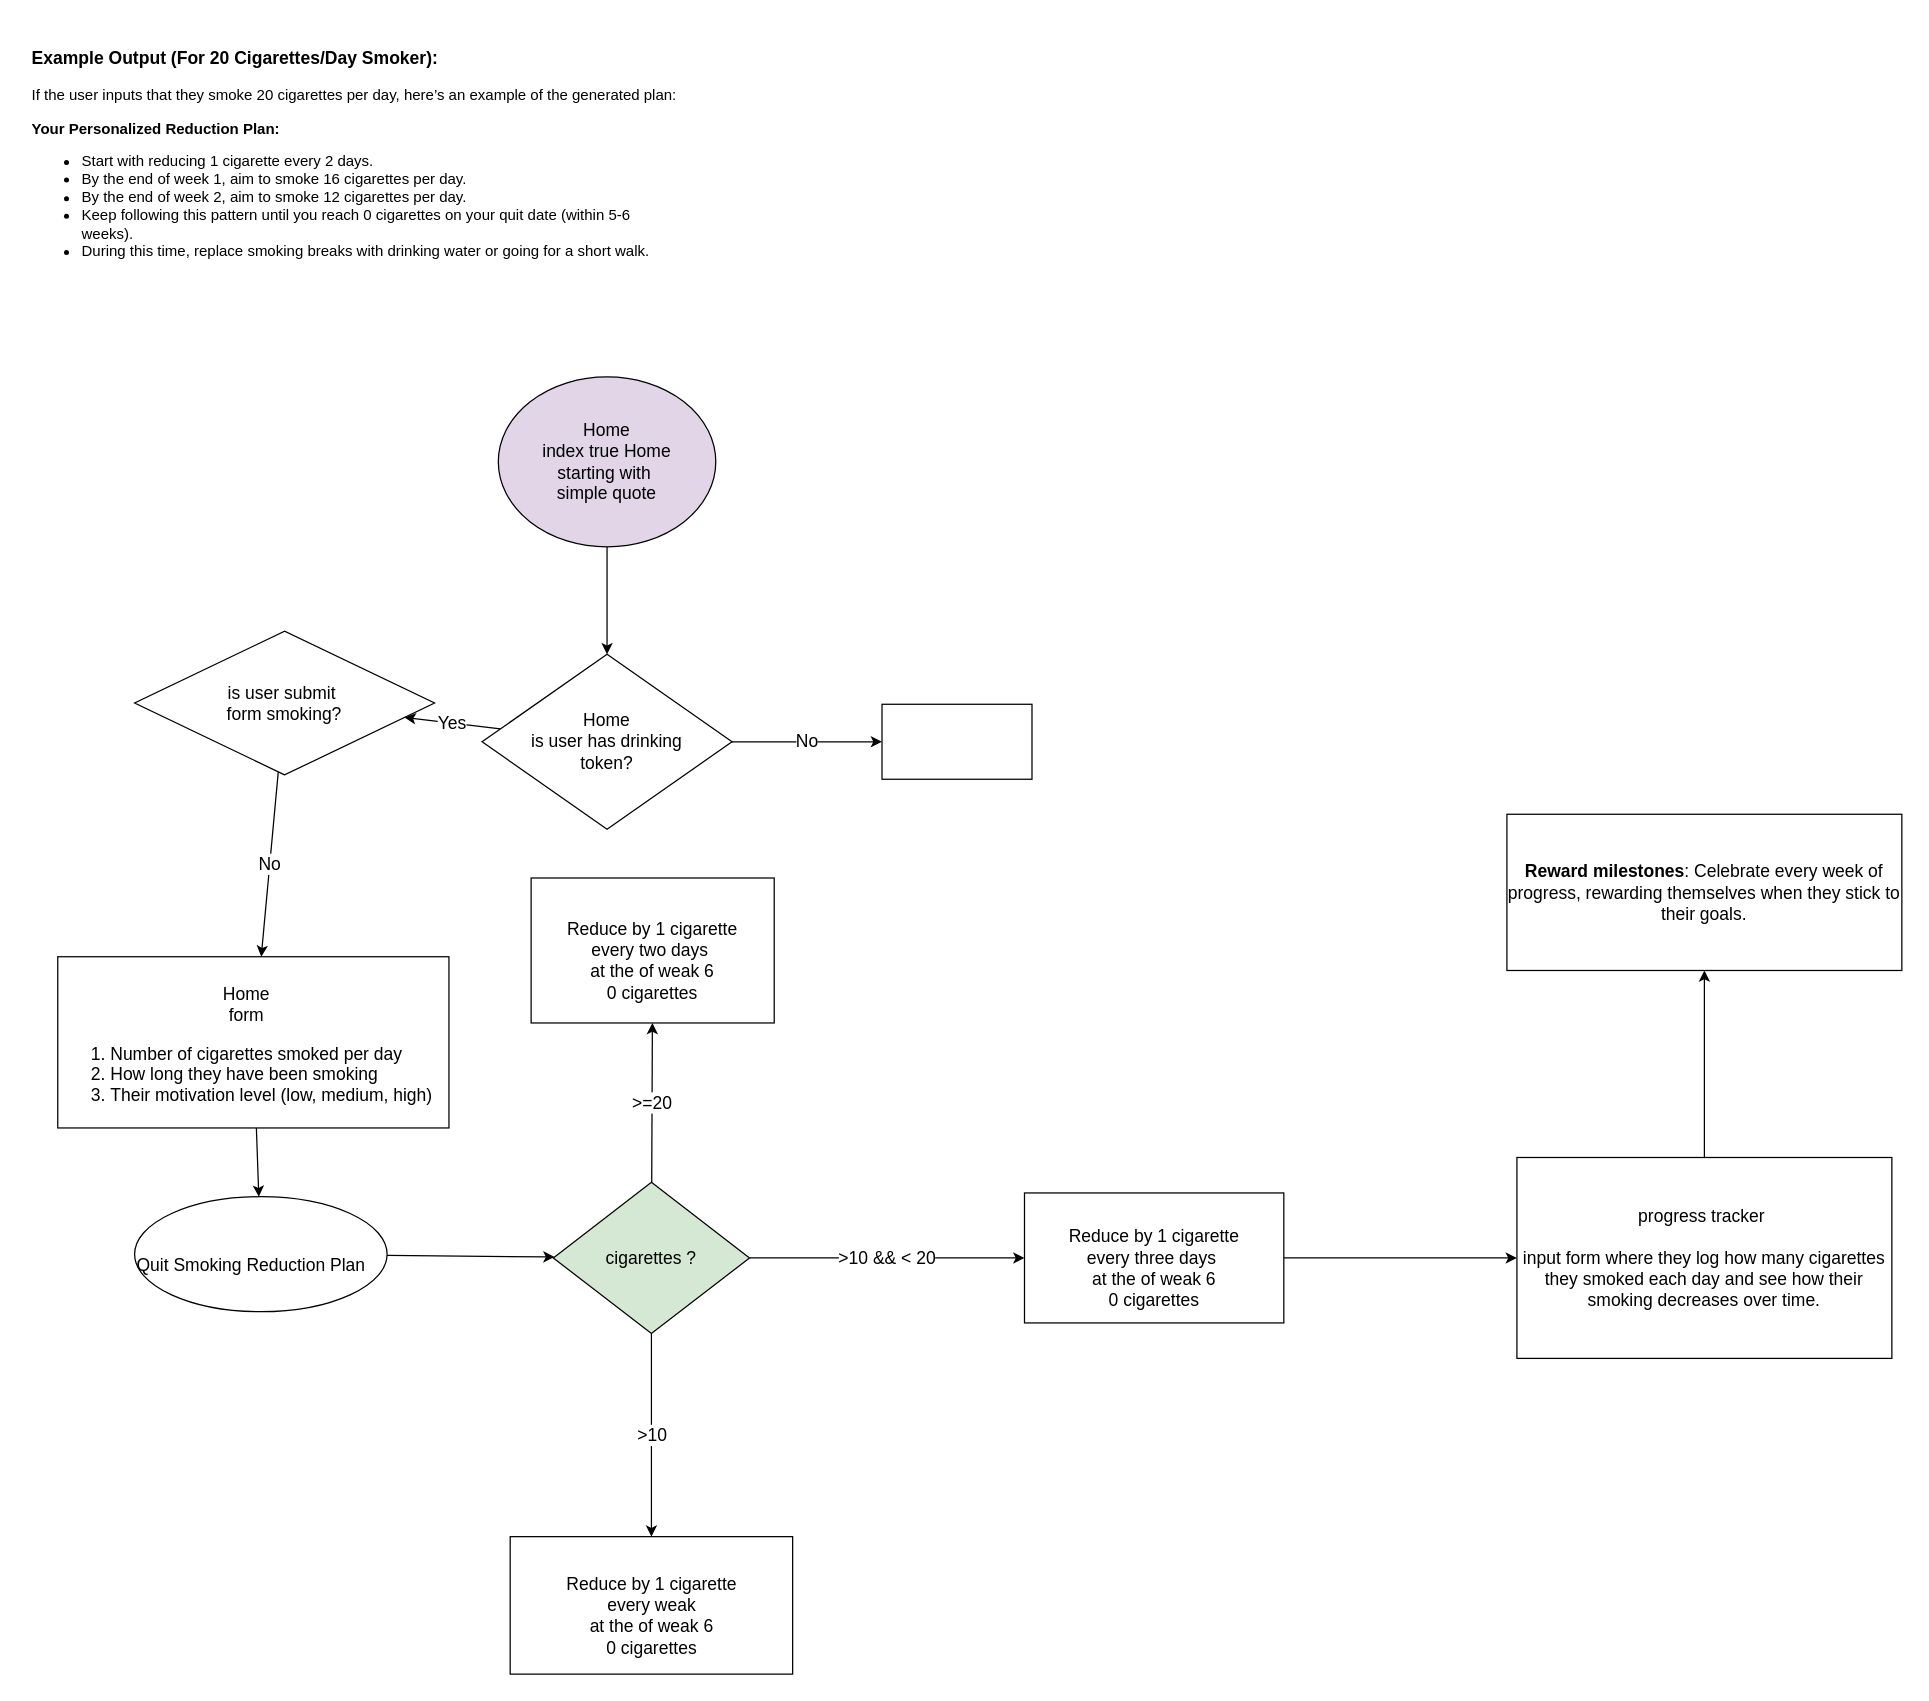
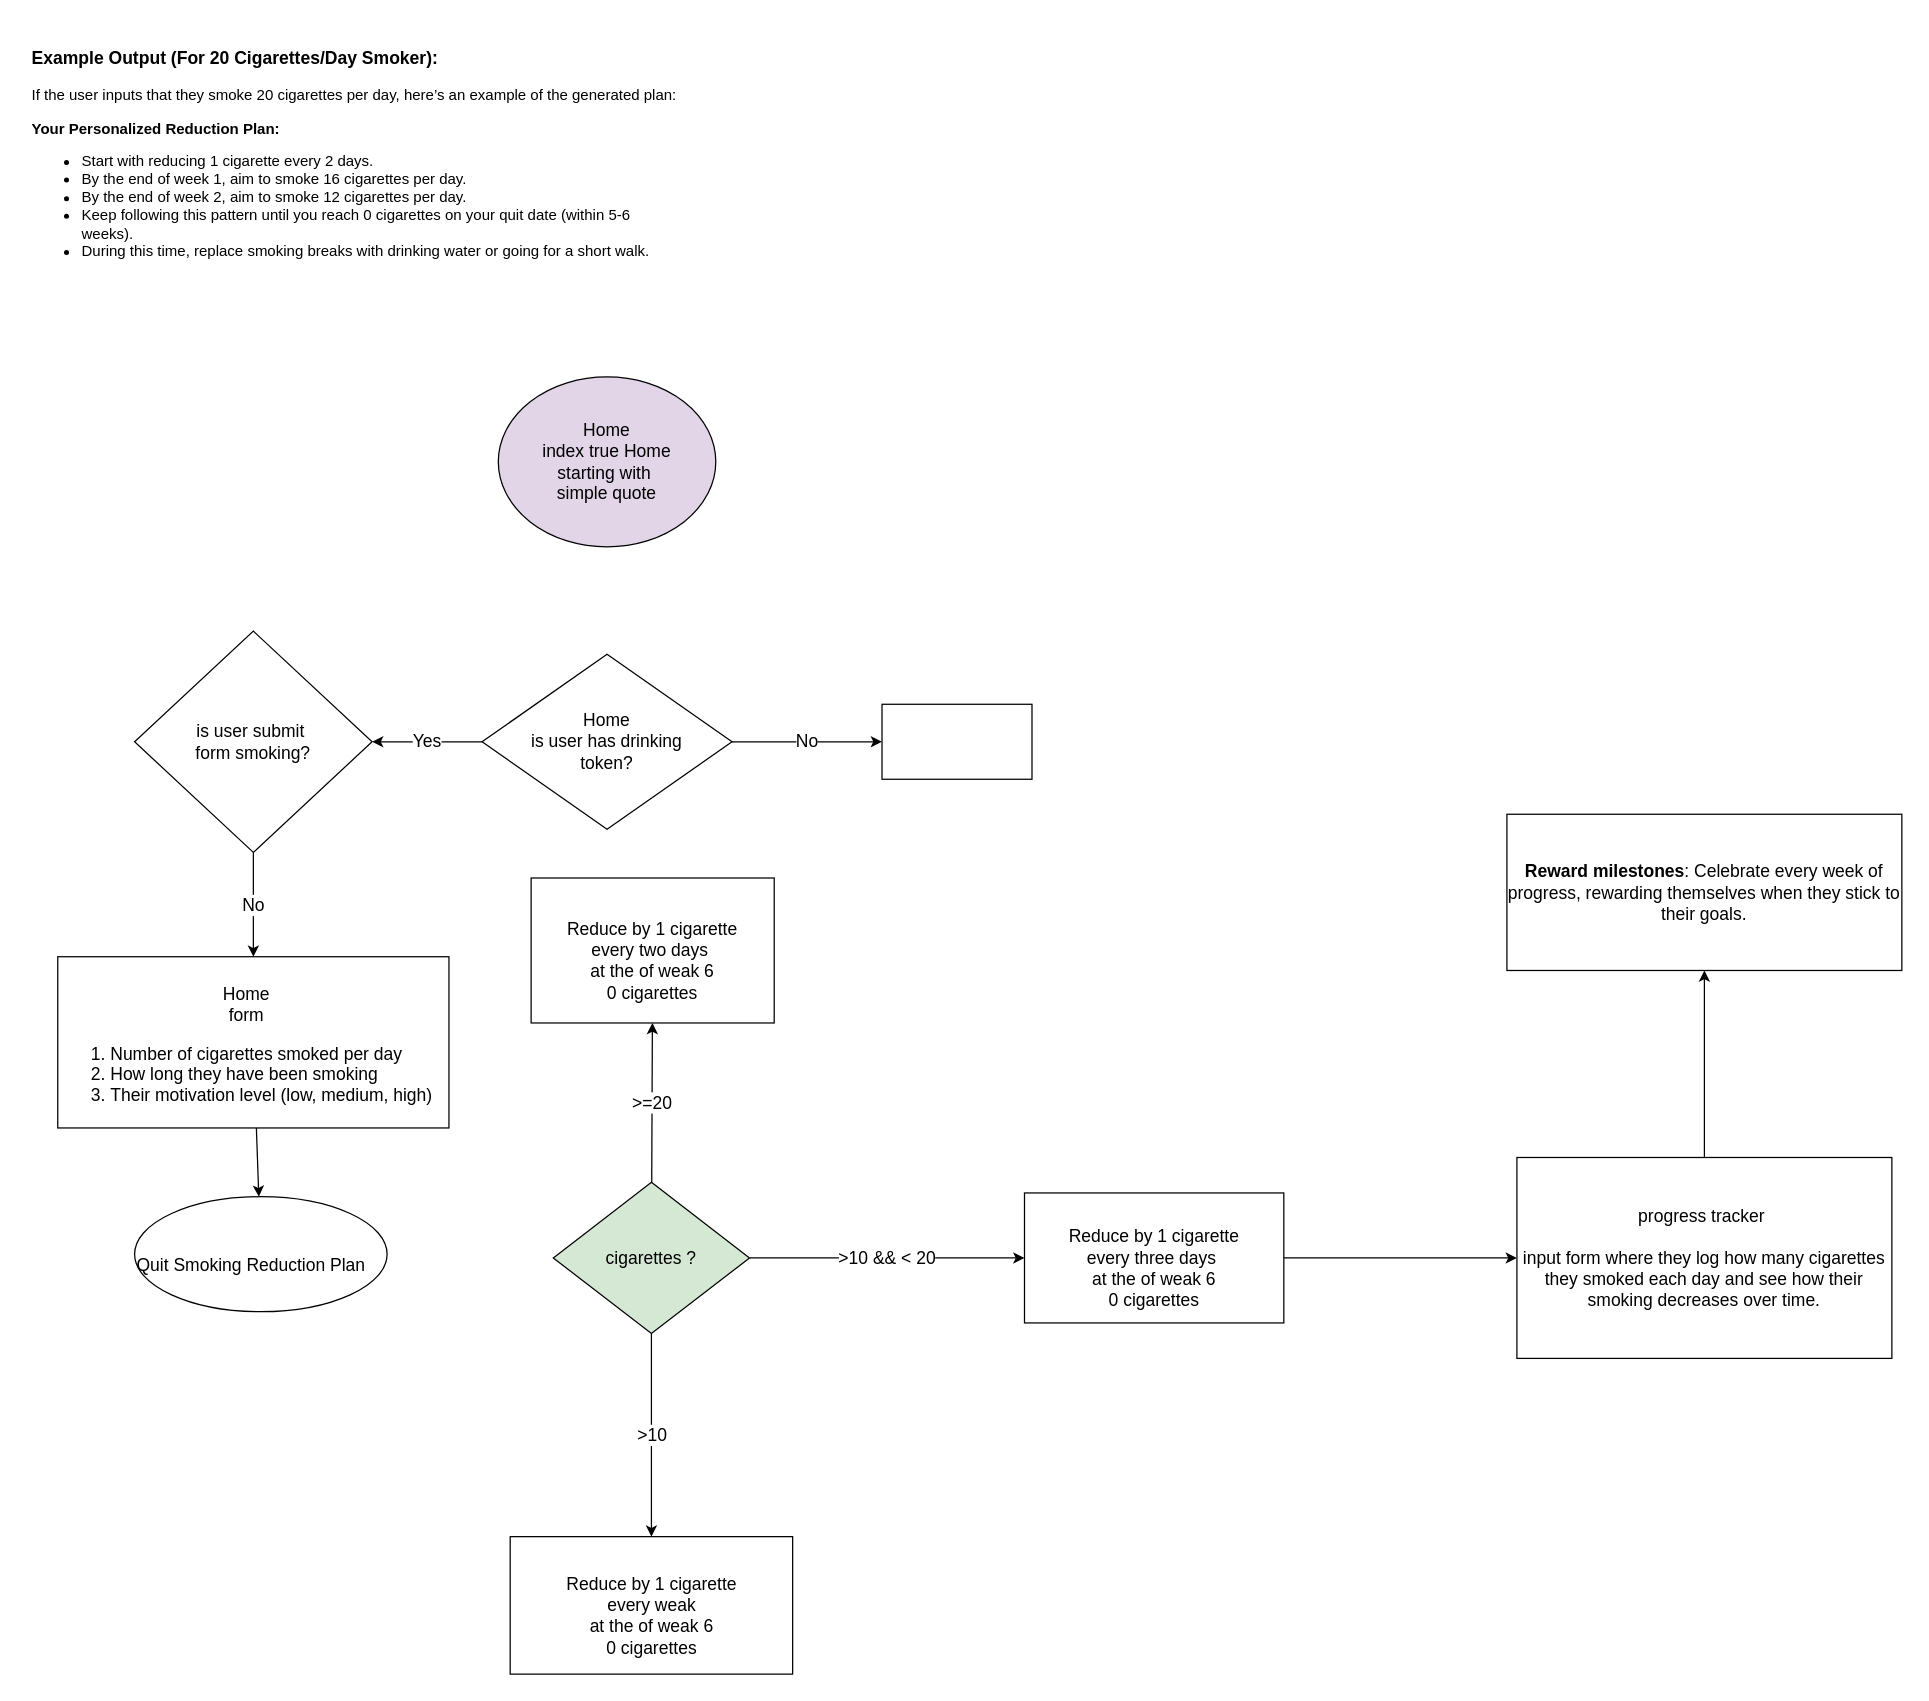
- <mxCell id="3" value="" style="edgeStyle=none;html=1;fontFamily=Helvetica;fontSize=14;" edge="1" parent="1" source="4" target="7"><mxGeometry relative="1" as="geometry" /></mxCell>
- <mxCell id="10" value="is user submit&amp;nbsp;&lt;br&gt;form smoking?" style="rhombus;whiteSpace=wrap;html=1;fontSize=14;direction=west;" vertex="1" parent="1"><mxGeometry x="107" y="504.5" width="240" height="115" as="geometry" /></mxCell>
+ <mxCell id="10" value="is user submit&amp;nbsp;&lt;br&gt;form smoking?" style="rhombus;whiteSpace=wrap;html=1;fontSize=14;direction=west;" vertex="1" parent="1"><mxGeometry x="107" y="504.5" width="190" height="177" as="geometry" /></mxCell>
- <mxCell id="13" value="" style="edgeStyle=none;html=1;fontFamily=Helvetica;fontSize=14;" edge="1" parent="1" source="14" target="18"><mxGeometry relative="1" as="geometry" /></mxCell>
